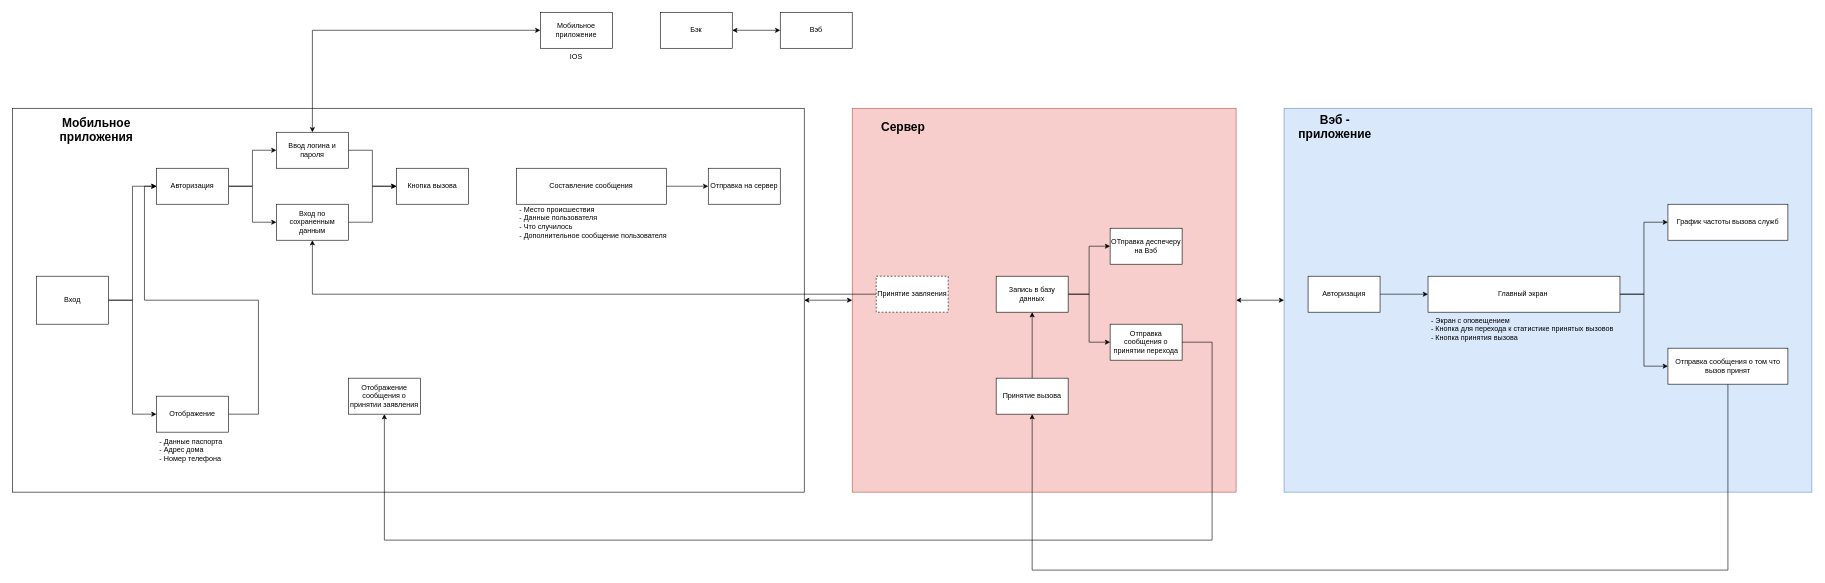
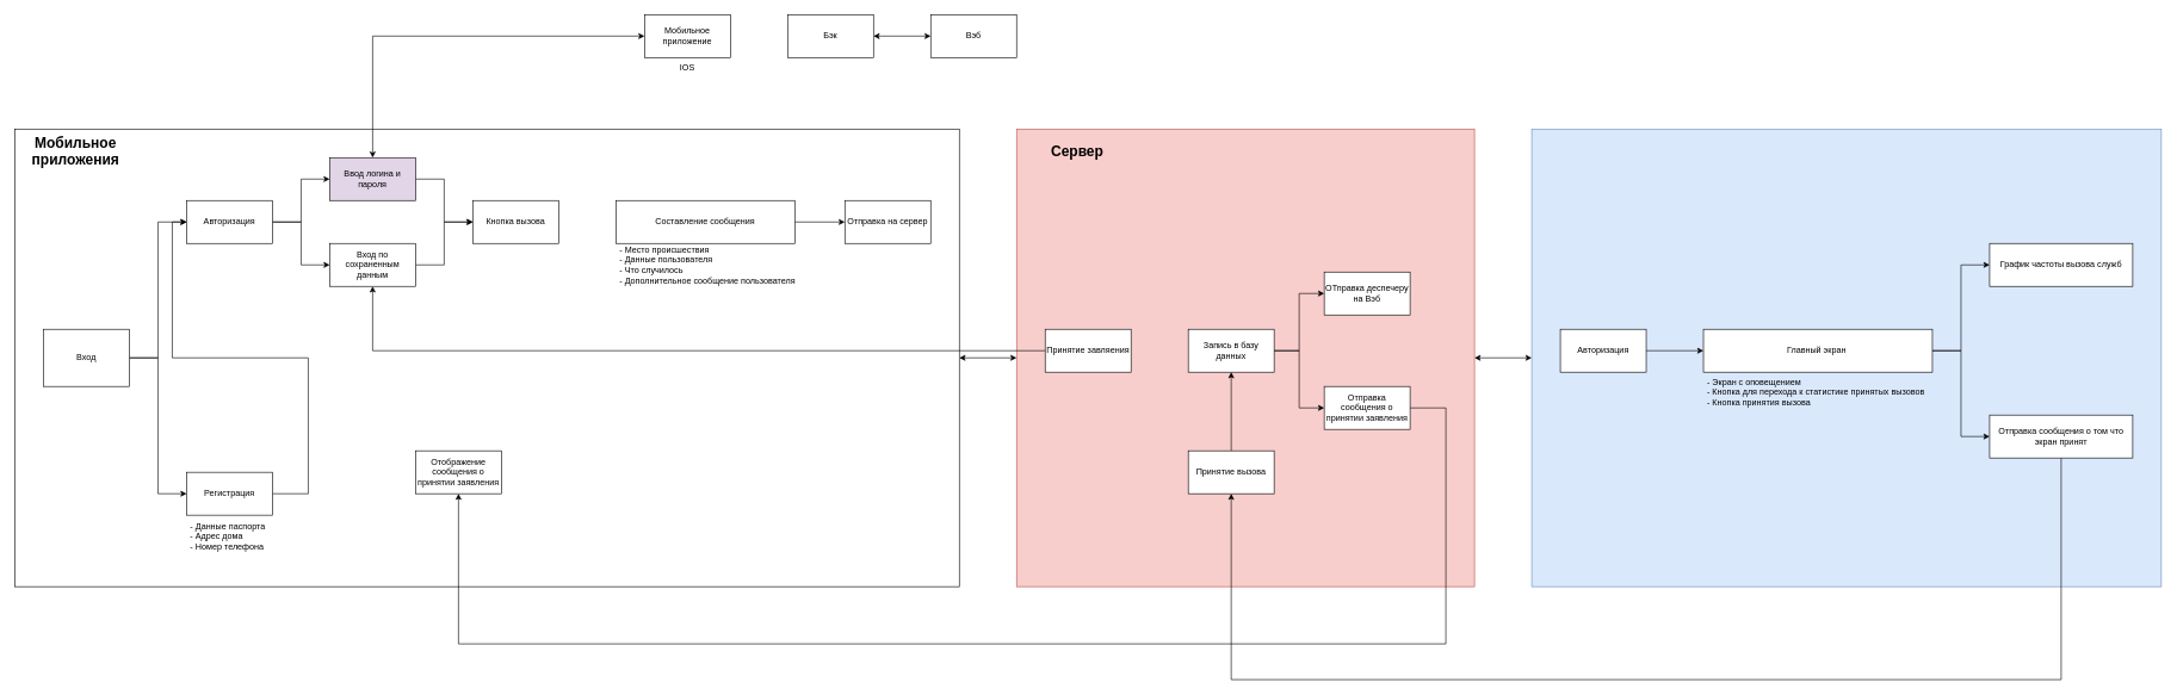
- <mxCell id="53" value="Вэб - приложение" style="text;html=1;strokeColor=none;fillColor=none;align=center;verticalAlign=middle;whiteSpace=wrap;rounded=0;fontStyle=1;fontSize=20;" parent="1" vertex="1"><mxGeometry x="2140" y="180" width="170" height="60" as="geometry" /></mxCell>
- <mxCell id="51" value="Мобильное приложения" style="text;html=1;strokeColor=none;fillColor=none;align=center;verticalAlign=middle;whiteSpace=wrap;rounded=0;fontStyle=1;fontSize=20;" parent="1" vertex="1"><mxGeometry x="75" y="185" width="170" height="60" as="geometry" /></mxCell>
+ <mxCell id="51" value="Мобильное приложения" style="text;html=1;strokeColor=none;fillColor=none;align=center;verticalAlign=middle;whiteSpace=wrap;rounded=0;fontStyle=1;fontSize=20;" parent="1" vertex="1"><mxGeometry x="20" y="180" width="170" height="60" as="geometry" /></mxCell>
- <mxCell id="21" value="Ввод логина и пароля" style="rounded=0;whiteSpace=wrap;html=1;" parent="1" vertex="1"><mxGeometry x="460" y="220" width="120" height="60" as="geometry" /></mxCell>
+ <mxCell id="21" value="Ввод логина и пароля" style="rounded=0;whiteSpace=wrap;html=1;fillColor=#e1d5e7;" parent="1" vertex="1"><mxGeometry x="460" y="220" width="120" height="60" as="geometry" /></mxCell>
- <mxCell id="32" value="Принятие завляения" style="rounded=0;whiteSpace=wrap;html=1;dashed=1;" parent="1" vertex="1"><mxGeometry x="1460" y="460" width="120" height="60" as="geometry" /></mxCell>
+ <mxCell id="32" value="Принятие завляения" style="rounded=0;whiteSpace=wrap;html=1;" parent="1" vertex="1"><mxGeometry x="1460" y="460" width="120" height="60" as="geometry" /></mxCell>
- <mxCell id="37" value="Отправка сообщения о принятии перехода" style="rounded=0;whiteSpace=wrap;html=1;" parent="1" vertex="1"><mxGeometry x="1850" y="540" width="120" height="60" as="geometry" /></mxCell>
+ <mxCell id="37" value="Отправка сообщения о принятии заявления" style="rounded=0;whiteSpace=wrap;html=1;" parent="1" vertex="1"><mxGeometry x="1850" y="540" width="120" height="60" as="geometry" /></mxCell>
- <mxCell id="48" value="Отправка сообщения о том что вызов принят" style="rounded=0;whiteSpace=wrap;html=1;" parent="1" vertex="1"><mxGeometry x="2780" y="580" width="200" height="60" as="geometry" /></mxCell>
+ <mxCell id="48" value="Отправка сообщения о том что экран принят" style="rounded=0;whiteSpace=wrap;html=1;" parent="1" vertex="1"><mxGeometry x="2780" y="580" width="200" height="60" as="geometry" /></mxCell>
- <mxCell id="19" value="Отображение" style="rounded=0;whiteSpace=wrap;html=1;" parent="1" vertex="1"><mxGeometry x="260" y="660" width="120" height="60" as="geometry" /></mxCell>
+ <mxCell id="19" value="Регистрация" style="rounded=0;whiteSpace=wrap;html=1;" parent="1" vertex="1"><mxGeometry x="260" y="660" width="120" height="60" as="geometry" /></mxCell>
